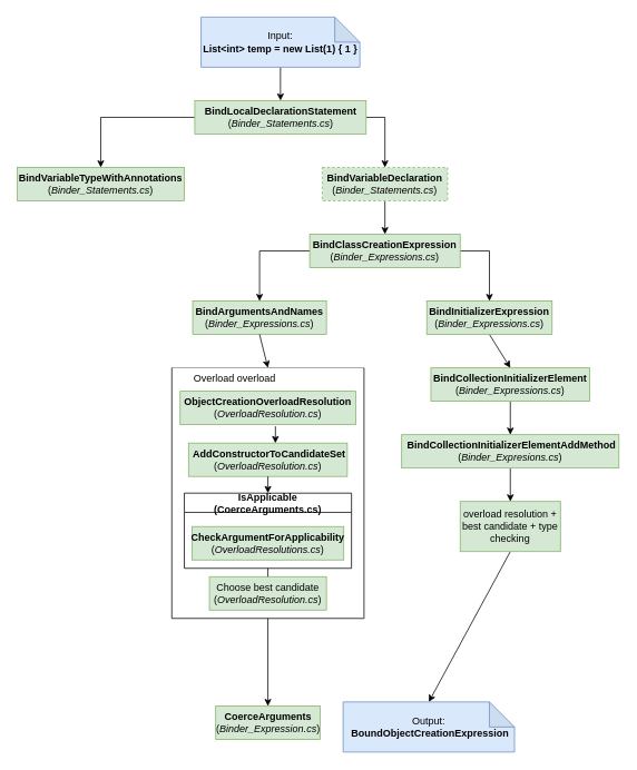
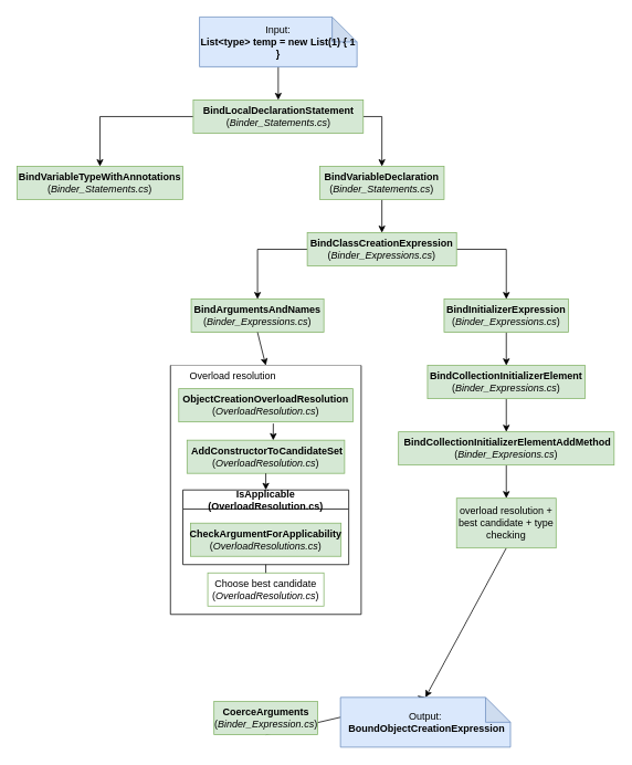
- <mxCell id="3" value="Input:&lt;br&gt;&lt;b&gt;List&amp;lt;int&amp;gt; temp = new List(1) { 1 }&lt;/b&gt;" style="shape=note;whiteSpace=wrap;html=1;backgroundOutline=1;darkOpacity=0.05;fillColor=#dae8fc;strokeColor=#6c8ebf;" parent="1" vertex="1"><mxGeometry x="240" y="20" width="190" height="60" as="geometry" /></mxCell>
+ <mxCell id="3" value="Input:&lt;br&gt;&lt;b&gt;List&amp;lt;type&amp;gt; temp = new List(1) { 1 }&lt;/b&gt;" style="shape=note;whiteSpace=wrap;html=1;backgroundOutline=1;darkOpacity=0.05;fillColor=#dae8fc;strokeColor=#6c8ebf;" parent="1" vertex="1"><mxGeometry x="240" y="20" width="190" height="60" as="geometry" /></mxCell>
- <mxCell id="9" value="&lt;b&gt;BindVariableDeclaration&lt;/b&gt;&lt;br&gt;(&lt;i&gt;Binder_Statements.cs&lt;/i&gt;)" style="rounded=0;whiteSpace=wrap;html=1;fillColor=#d5e8d4;strokeColor=#82b366;dashed=1;" parent="1" vertex="1"><mxGeometry x="385" y="200" width="150" height="40" as="geometry" /></mxCell>
+ <mxCell id="9" value="&lt;b&gt;BindVariableDeclaration&lt;/b&gt;&lt;br&gt;(&lt;i&gt;Binder_Statements.cs&lt;/i&gt;)" style="rounded=0;whiteSpace=wrap;html=1;fillColor=#d5e8d4;strokeColor=#82b366;" parent="1" vertex="1"><mxGeometry x="385" y="200" width="150" height="40" as="geometry" /></mxCell>
- <mxCell id="15" value="&lt;b&gt;BindInitializerExpression&lt;/b&gt;&lt;br&gt;(&lt;i&gt;Binder_Expressions.cs&lt;/i&gt;)" style="rounded=0;whiteSpace=wrap;html=1;fillColor=#d5e8d4;strokeColor=#82b366;" parent="1" vertex="1"><mxGeometry x="510" y="360" width="150" height="40" as="geometry" /></mxCell>
+ <mxCell id="15" value="&lt;b&gt;BindInitializerExpression&lt;/b&gt;&lt;br&gt;(&lt;i&gt;Binder_Expressions.cs&lt;/i&gt;)" style="rounded=0;whiteSpace=wrap;html=1;fillColor=#d5e8d4;strokeColor=#82b366;" parent="1" vertex="1"><mxGeometry x="535" y="360" width="150" height="40" as="geometry" /></mxCell>
- <mxCell id="35" value="Overload overload" style="text;html=1;align=center;verticalAlign=middle;resizable=0;points=[];autosize=1;strokeColor=none;fillColor=none;" parent="26" vertex="1"><mxGeometry x="10" y="-2" width="130" height="30" as="geometry" /></mxCell>
+ <mxCell id="35" value="Overload resolution" style="text;html=1;align=center;verticalAlign=middle;resizable=0;points=[];autosize=1;strokeColor=none;fillColor=none;" parent="26" vertex="1"><mxGeometry x="10" y="-2" width="130" height="30" as="geometry" /></mxCell>
- <mxCell id="30" value="IsApplicable&lt;br&gt;(CoerceArguments.cs)" style="swimlane;whiteSpace=wrap;html=1;" parent="26" vertex="1"><mxGeometry x="15" y="150" width="200" height="90" as="geometry" /></mxCell>
+ <mxCell id="30" value="IsApplicable&lt;br&gt;(OverloadResolution.cs)" style="swimlane;whiteSpace=wrap;html=1;" parent="26" vertex="1"><mxGeometry x="15" y="150" width="200" height="90" as="geometry" /></mxCell>
- <mxCell id="33" value="Choose best candidate&lt;br&gt;(&lt;i&gt;OverloadResolution.cs&lt;/i&gt;)" style="rounded=0;whiteSpace=wrap;html=1;fillColor=#d5e8d4;strokeColor=#82b366;" parent="26" vertex="1"><mxGeometry x="45" y="250" width="140" height="40" as="geometry" /></mxCell>
+ <mxCell id="33" value="Choose best candidate&lt;br&gt;(&lt;i&gt;OverloadResolution.cs&lt;/i&gt;)" style="rounded=0;whiteSpace=wrap;html=1;fillColor=#ffffff;strokeColor=#82b366;" parent="26" vertex="1"><mxGeometry x="45" y="250" width="140" height="40" as="geometry" /></mxCell>
- <mxCell id="22" style="rounded=0;orthogonalLoop=1;jettySize=auto;html=1;exitX=0.5;exitY=1;exitDx=0;exitDy=0;entryX=0.5;entryY=0;entryDx=0;entryDy=0;" parent="1" source="33" target="24" edge="1"><mxGeometry relative="1" as="geometry" /></mxCell>
+ <mxCell id="23" style="rounded=0;orthogonalLoop=1;jettySize=auto;html=1;exitX=0.5;exitY=1;exitDx=0;exitDy=0;entryX=0.5;entryY=0;entryDx=0;entryDy=0;entryPerimeter=0;" parent="1" source="24" target="25" edge="1"><mxGeometry relative="1" as="geometry" /></mxCell>
